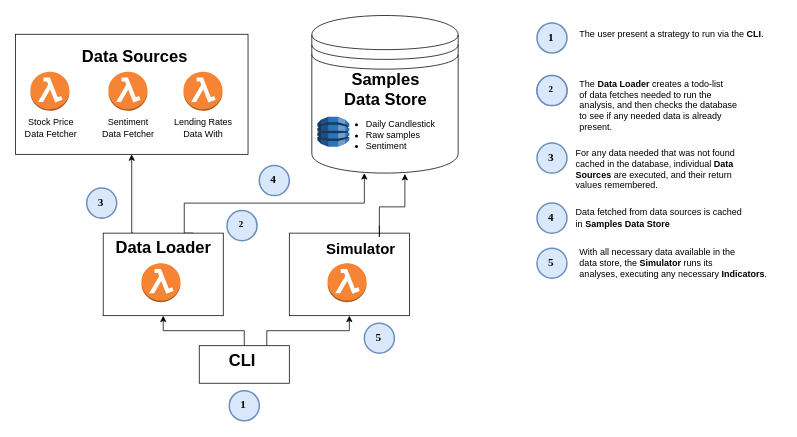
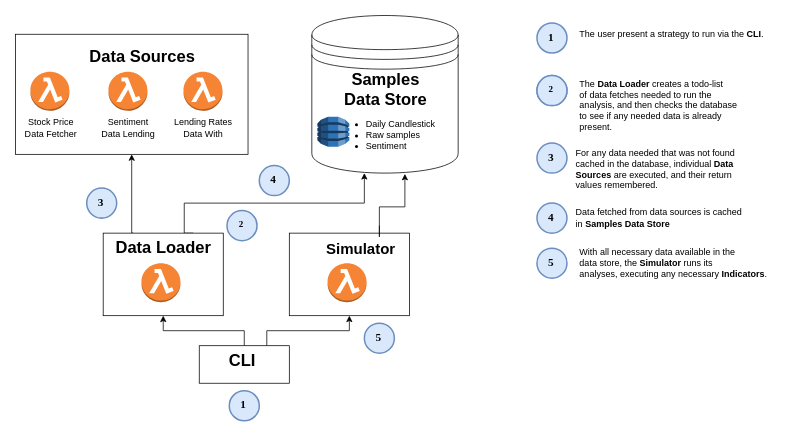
- <mxCell id="5" value="&lt;div style=&quot;font-size: 22px&quot;&gt;&lt;b&gt;Data Sources&lt;/b&gt;&lt;/div&gt;" style="text;whiteSpace=wrap;html=1;" vertex="1" parent="1"><mxGeometry x="107" y="55" width="155" height="30" as="geometry" /></mxCell>
+ <mxCell id="5" value="&lt;div style=&quot;font-size: 22px&quot;&gt;&lt;b&gt;Data Sources&lt;/b&gt;&lt;/div&gt;" style="text;whiteSpace=wrap;html=1;" vertex="1" parent="1"><mxGeometry x="117" y="55" width="155" height="30" as="geometry" /></mxCell>
- <mxCell id="7" value="&lt;div&gt;Sentiment&lt;/div&gt;&lt;div&gt;Data Fetcher&lt;/div&gt;" style="text;html=1;resizable=0;autosize=1;align=center;verticalAlign=middle;points=[];fillColor=none;strokeColor=none;rounded=0;" vertex="1" parent="1"><mxGeometry x="130" y="155" width="80" height="30" as="geometry" /></mxCell>
+ <mxCell id="7" value="&lt;div&gt;Sentiment&lt;/div&gt;&lt;div&gt;Data Lending&lt;/div&gt;" style="text;html=1;resizable=0;autosize=1;align=center;verticalAlign=middle;points=[];fillColor=none;strokeColor=none;rounded=0;" vertex="1" parent="1"><mxGeometry x="130" y="155" width="80" height="30" as="geometry" /></mxCell>
